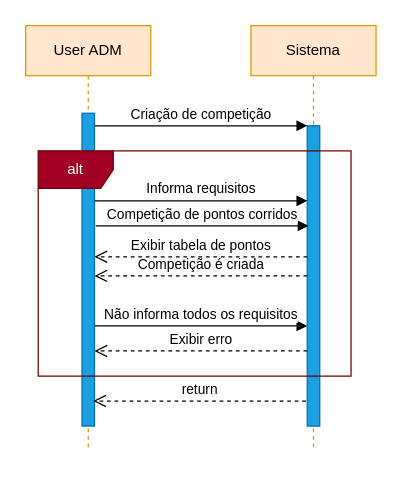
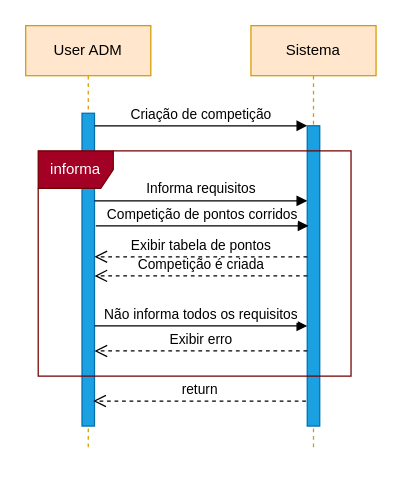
- <mxCell id="9" value="alt" style="shape=umlFrame;whiteSpace=wrap;html=1;pointerEvents=0;fillColor=#a20025;strokeColor=#6F0000;fontColor=#ffffff;" vertex="1" parent="1"><mxGeometry x="30" y="120" width="250" height="180" as="geometry" /></mxCell>
+ <mxCell id="9" value="informa" style="shape=umlFrame;whiteSpace=wrap;html=1;pointerEvents=0;fillColor=#a20025;strokeColor=#6F0000;fontColor=#ffffff;" vertex="1" parent="1"><mxGeometry x="30" y="120" width="250" height="180" as="geometry" /></mxCell>
